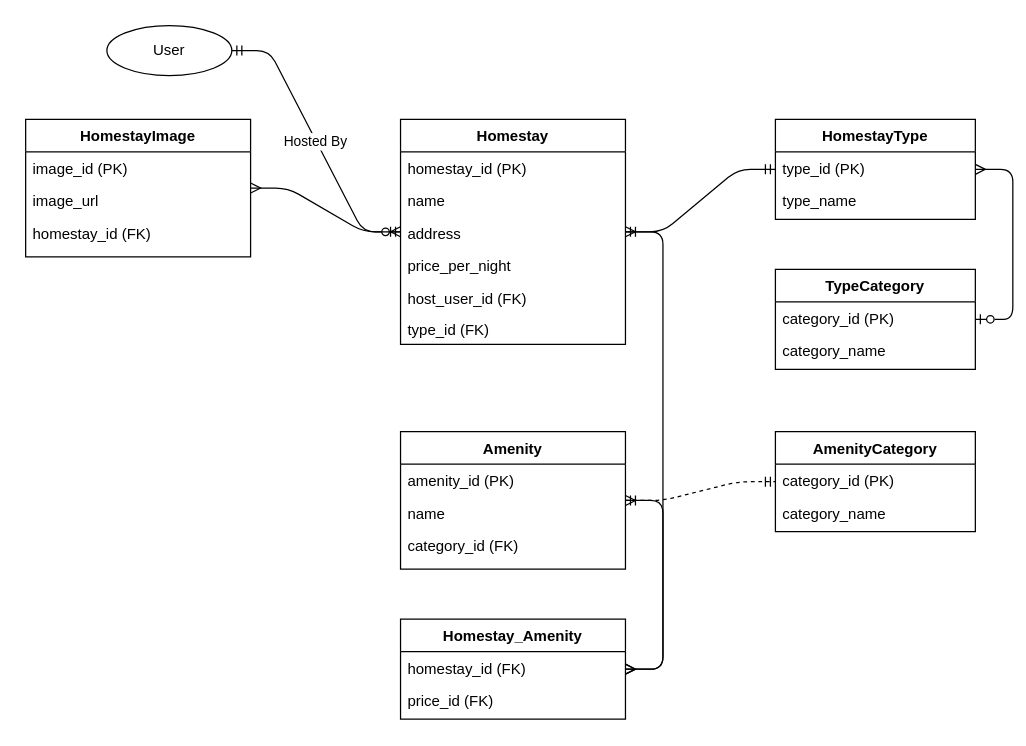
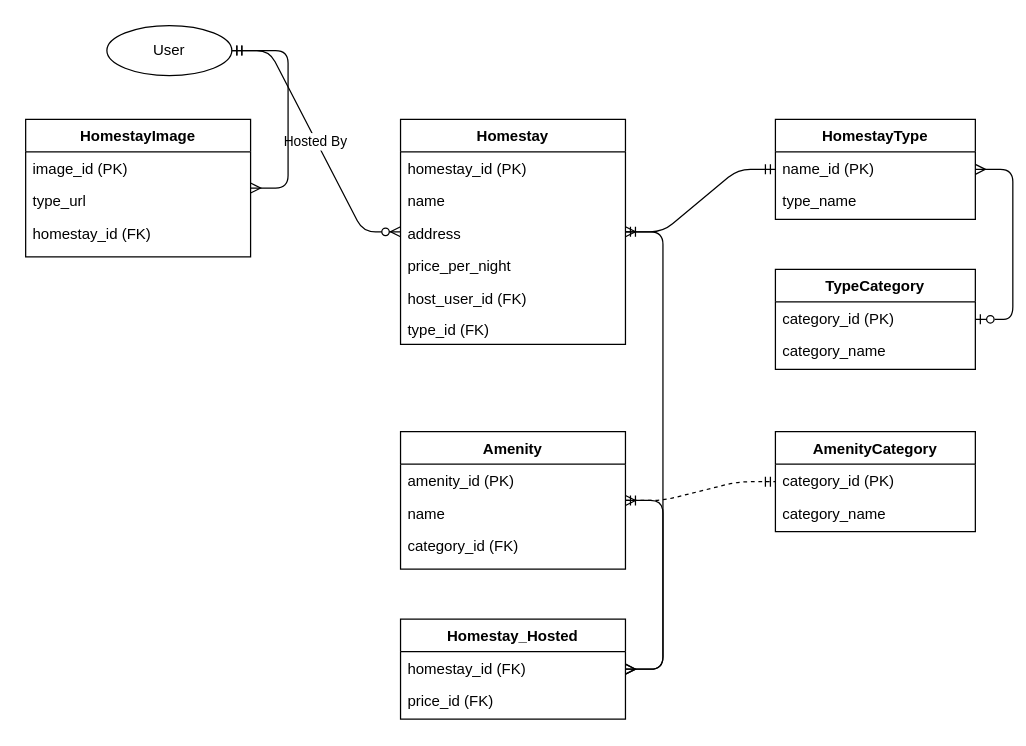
- <mxCell id="10" value="type_id (PK)" style="text;align=left;verticalAlign=middle;spacingLeft=4;spacingRight=4;overflow=hidden;portConstraint=eastwest;rotatable=0;" vertex="1" parent="9"><mxGeometry y="26" width="160" height="26" as="geometry" /></mxCell>
+ <mxCell id="10" value="name_id (PK)" style="text;align=left;verticalAlign=middle;spacingLeft=4;spacingRight=4;overflow=hidden;portConstraint=eastwest;rotatable=0;" vertex="1" parent="9"><mxGeometry y="26" width="160" height="26" as="geometry" /></mxCell>
- <mxCell id="24" value="image_url" style="text;align=left;verticalAlign=middle;spacingLeft=4;spacingRight=4;overflow=hidden;portConstraint=eastwest;rotatable=0;" vertex="1" parent="22"><mxGeometry y="52" width="180" height="26" as="geometry" /></mxCell>
+ <mxCell id="24" value="type_url" style="text;align=left;verticalAlign=middle;spacingLeft=4;spacingRight=4;overflow=hidden;portConstraint=eastwest;rotatable=0;" vertex="1" parent="22"><mxGeometry y="52" width="180" height="26" as="geometry" /></mxCell>
- <mxCell id="34" value="" style="edgeStyle=entityRelationEdgeStyle;endArrow=ERmandOne;startArrow=ERmany;endFill=0;startFill=1;" edge="1" parent="1" source="22" target="2"><mxGeometry width="100" height="100" relative="1" as="geometry"><mxPoint x="200" y="150" as="sourcePoint" /><mxPoint x="320" y="150" as="targetPoint" /></mxGeometry></mxCell>
+ <mxCell id="34" value="" style="edgeStyle=entityRelationEdgeStyle;endArrow=ERmandOne;startArrow=ERmany;endFill=0;startFill=1;" edge="1" parent="1" source="22" target="29"><mxGeometry width="100" height="100" relative="1" as="geometry"><mxPoint x="200" y="150" as="sourcePoint" /><mxPoint x="320" y="150" as="targetPoint" /></mxGeometry></mxCell>
- <mxCell id="26" value="Homestay_Amenity" style="swimlane;fontStyle=1;align=center;verticalAlign=top;childLayout=stackLayout;horizontal=1;startSize=26;horizontalStack=0;resizeParent=1;resizeParentMax=0;resizeLast=0;collapsible=0;marginBottom=0;" vertex="1" parent="1"><mxGeometry x="320" y="495" width="180" height="80" as="geometry" /></mxCell>
+ <mxCell id="26" value="Homestay_Hosted" style="swimlane;fontStyle=1;align=center;verticalAlign=top;childLayout=stackLayout;horizontal=1;startSize=26;horizontalStack=0;resizeParent=1;resizeParentMax=0;resizeLast=0;collapsible=0;marginBottom=0;" vertex="1" parent="1"><mxGeometry x="320" y="495" width="180" height="80" as="geometry" /></mxCell>
